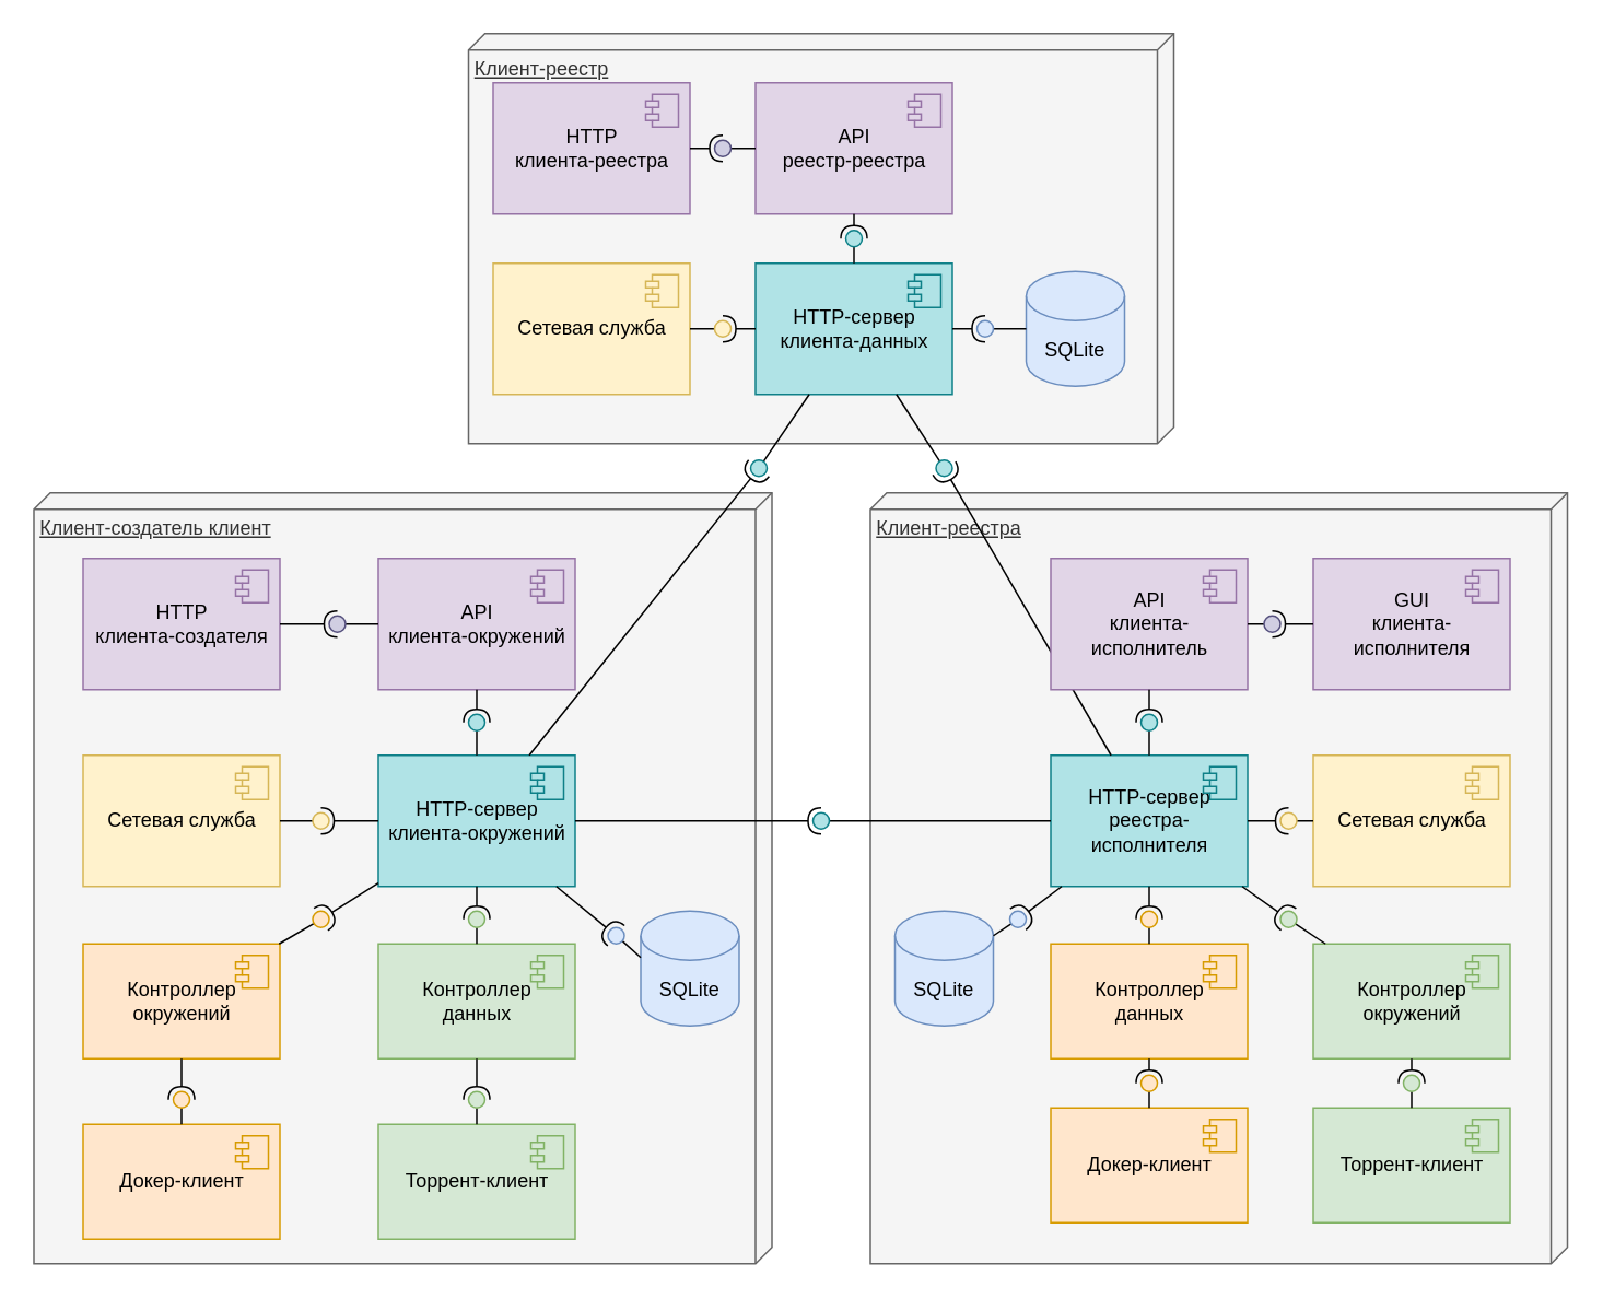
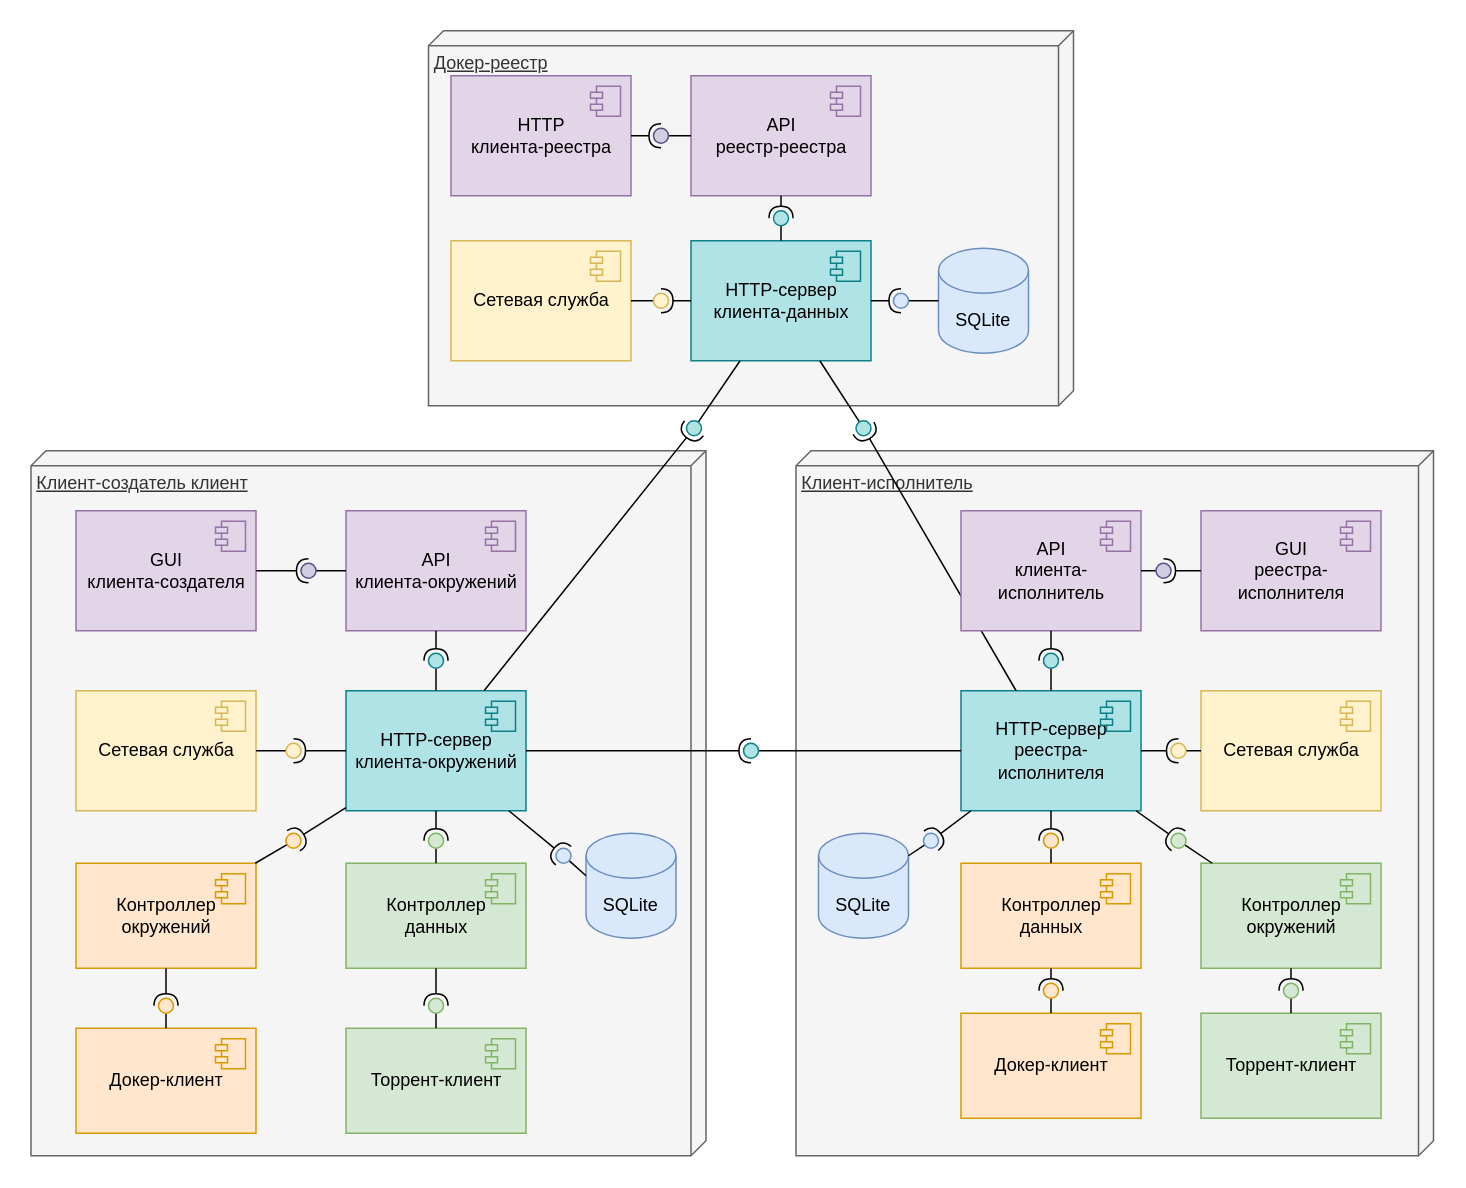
- <mxCell id="2" value="Клиент-реестр" style="verticalAlign=top;align=left;spacingTop=8;spacingLeft=2;spacingRight=12;shape=cube;size=10;direction=south;fontStyle=4;html=1;fillColor=#f5f5f5;fontColor=#333333;strokeColor=#666666;" vertex="1" parent="1"><mxGeometry x="285" y="20" width="430" height="250" as="geometry" /></mxCell>
+ <mxCell id="2" value="Докер-реестр" style="verticalAlign=top;align=left;spacingTop=8;spacingLeft=2;spacingRight=12;shape=cube;size=10;direction=south;fontStyle=4;html=1;fillColor=#f5f5f5;fontColor=#333333;strokeColor=#666666;" vertex="1" parent="1"><mxGeometry x="285" y="20" width="430" height="250" as="geometry" /></mxCell>
- <mxCell id="4" value="Клиент-реестра" style="verticalAlign=top;align=left;spacingTop=8;spacingLeft=2;spacingRight=12;shape=cube;size=10;direction=south;fontStyle=4;html=1;fillColor=#f5f5f5;fontColor=#333333;strokeColor=#666666;" vertex="1" parent="1"><mxGeometry x="530" y="300" width="425" height="470" as="geometry" /></mxCell>
+ <mxCell id="4" value="Клиент-исполнитель" style="verticalAlign=top;align=left;spacingTop=8;spacingLeft=2;spacingRight=12;shape=cube;size=10;direction=south;fontStyle=4;html=1;fillColor=#f5f5f5;fontColor=#333333;strokeColor=#666666;" vertex="1" parent="1"><mxGeometry x="530" y="300" width="425" height="470" as="geometry" /></mxCell>
- <mxCell id="94" value="HTTP&lt;br&gt;клиента-создателя" style="html=1;dropTarget=0;fillColor=#e1d5e7;strokeColor=#9673a6;" vertex="1" parent="1"><mxGeometry x="50" y="340" width="120" height="80" as="geometry" /></mxCell>
+ <mxCell id="94" value="GUI&lt;br&gt;клиента-создателя" style="html=1;dropTarget=0;fillColor=#e1d5e7;strokeColor=#9673a6;" vertex="1" parent="1"><mxGeometry x="50" y="340" width="120" height="80" as="geometry" /></mxCell>
- <mxCell id="112" value="GUI&lt;br&gt;клиента-&lt;br&gt;исполнителя" style="html=1;dropTarget=0;fillColor=#e1d5e7;strokeColor=#9673a6;" vertex="1" parent="1"><mxGeometry x="800" y="340" width="120" height="80" as="geometry" /></mxCell>
+ <mxCell id="112" value="GUI&lt;br&gt;реестра-&lt;br&gt;исполнителя" style="html=1;dropTarget=0;fillColor=#e1d5e7;strokeColor=#9673a6;" vertex="1" parent="1"><mxGeometry x="800" y="340" width="120" height="80" as="geometry" /></mxCell>
